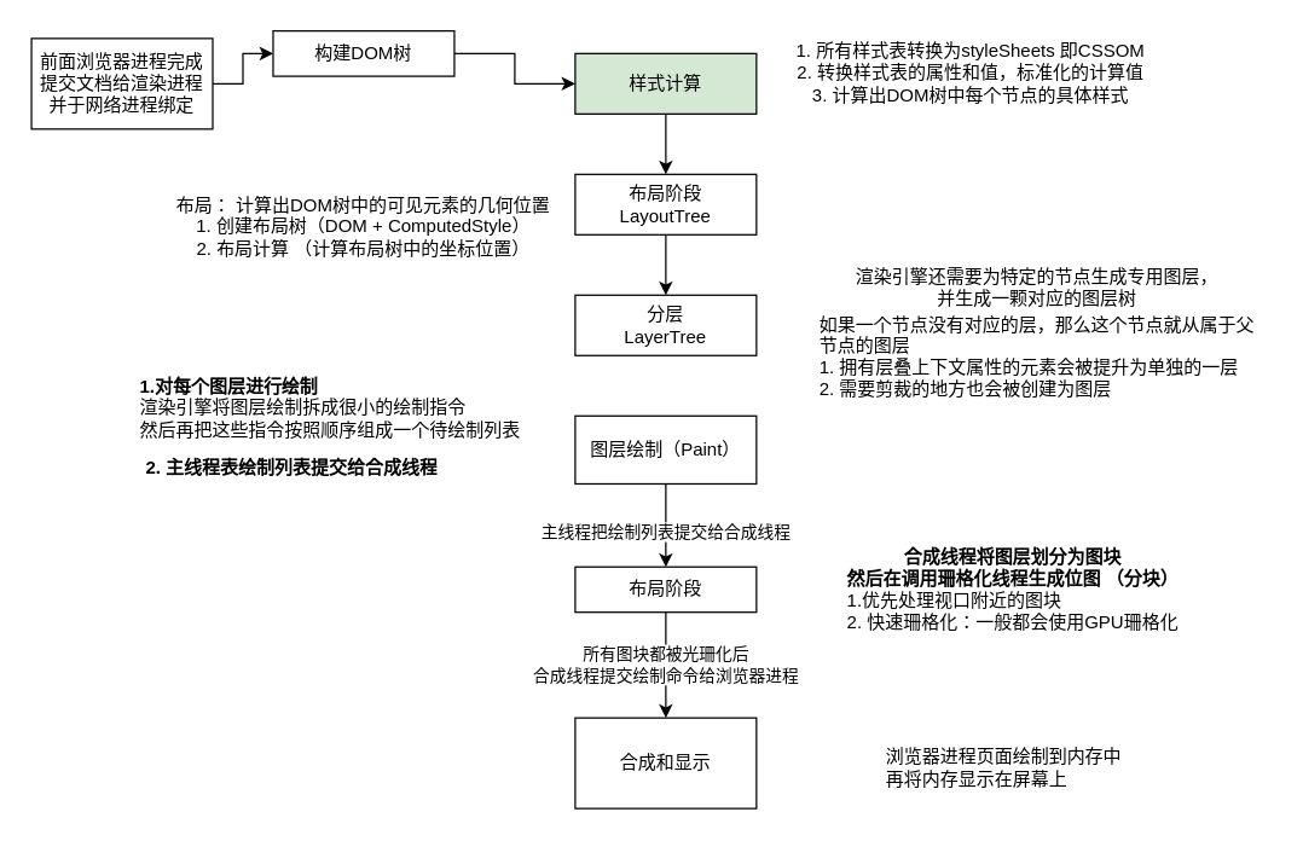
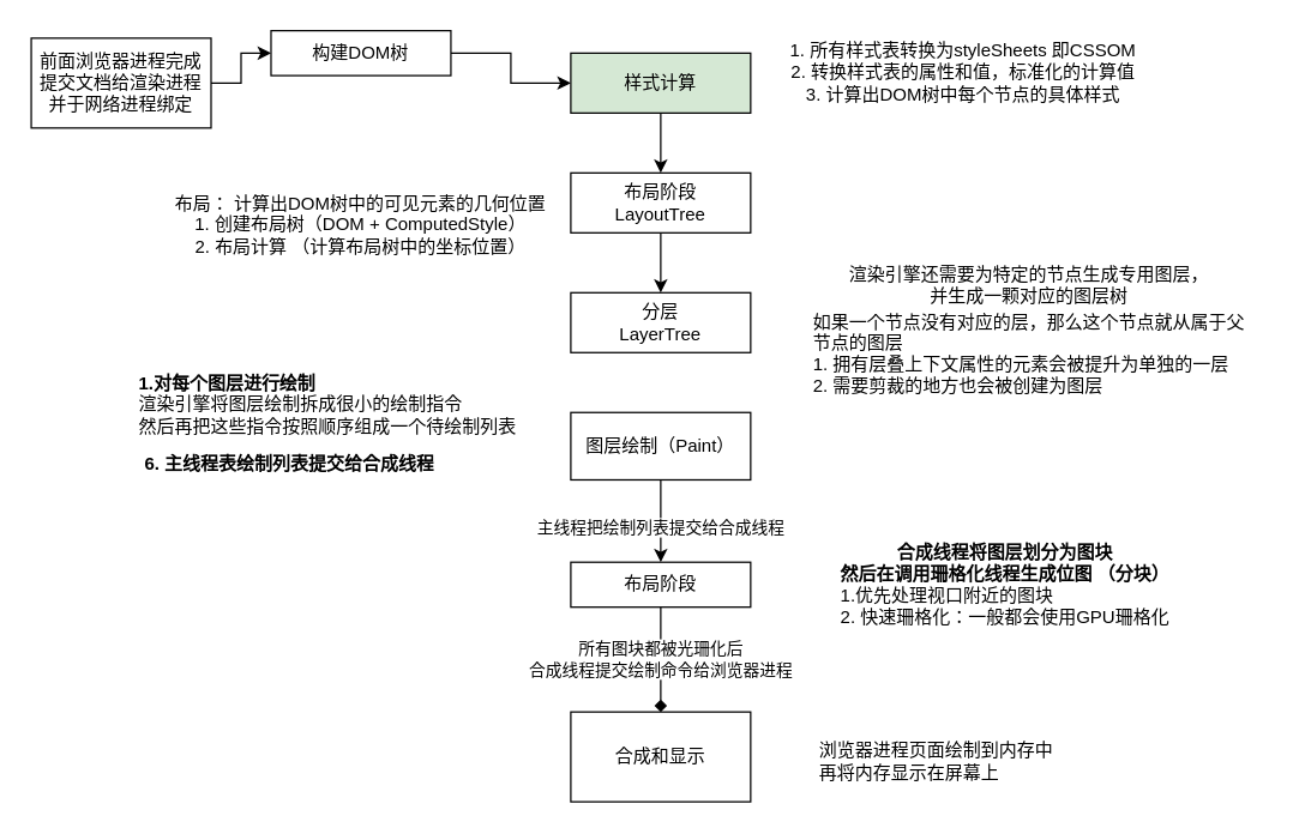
- <mxCell id="24" value="&lt;b&gt;2. 主线程表绘制列表提交给合成线程&lt;/b&gt;" style="text;strokeColor=none;fillColor=none;align=left;verticalAlign=middle;spacingLeft=4;spacingRight=4;overflow=hidden;points=[[0,0.5],[1,0.5]];portConstraint=eastwest;rotatable=0;whiteSpace=wrap;html=1;" vertex="1" parent="1"><mxGeometry x="90" y="295" width="210" height="30" as="geometry" /></mxCell>
+ <mxCell id="24" value="&lt;b&gt;6. 主线程表绘制列表提交给合成线程&lt;/b&gt;" style="text;strokeColor=none;fillColor=none;align=left;verticalAlign=middle;spacingLeft=4;spacingRight=4;overflow=hidden;points=[[0,0.5],[1,0.5]];portConstraint=eastwest;rotatable=0;whiteSpace=wrap;html=1;" vertex="1" parent="1"><mxGeometry x="90" y="295" width="210" height="30" as="geometry" /></mxCell>
- <mxCell id="17" value="所有图块都被光珊化后&lt;br&gt;合成线程提交绘制命令给浏览器进程" style="edgeStyle=orthogonalEdgeStyle;rounded=0;orthogonalLoop=1;jettySize=auto;html=1;" edge="1" parent="1" source="18" target="20"><mxGeometry relative="1" as="geometry" /></mxCell>
+ <mxCell id="17" value="所有图块都被光珊化后&lt;br&gt;合成线程提交绘制命令给浏览器进程" style="edgeStyle=orthogonalEdgeStyle;rounded=0;orthogonalLoop=1;jettySize=auto;html=1;endArrow=diamond;" edge="1" parent="1" source="18" target="20"><mxGeometry relative="1" as="geometry" /></mxCell>
- <mxCell id="21" value="浏览器进程页面绘制到内存中&lt;br&gt;再将内存显示在屏幕上" style="text;strokeColor=none;fillColor=none;align=left;verticalAlign=middle;spacingLeft=4;spacingRight=4;overflow=hidden;points=[[0,0.5],[1,0.5]];portConstraint=eastwest;rotatable=0;whiteSpace=wrap;html=1;" vertex="1" parent="1"><mxGeometry x="580" y="490" width="170" height="35" as="geometry" /></mxCell>
+ <mxCell id="21" value="浏览器进程页面绘制到内存中&lt;br&gt;再将内存显示在屏幕上" style="text;strokeColor=none;fillColor=none;align=left;verticalAlign=middle;spacingLeft=4;spacingRight=4;overflow=hidden;points=[[0,0.5],[1,0.5]];portConstraint=eastwest;rotatable=0;whiteSpace=wrap;html=1;" vertex="1" parent="1"><mxGeometry x="540" y="490" width="170" height="35" as="geometry" /></mxCell>
